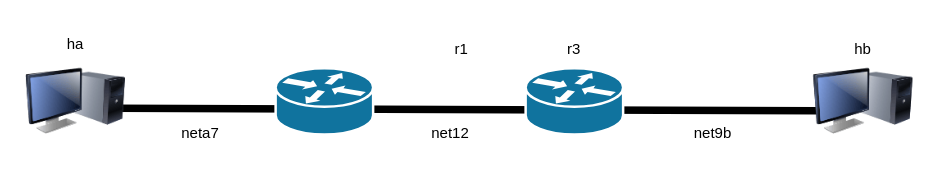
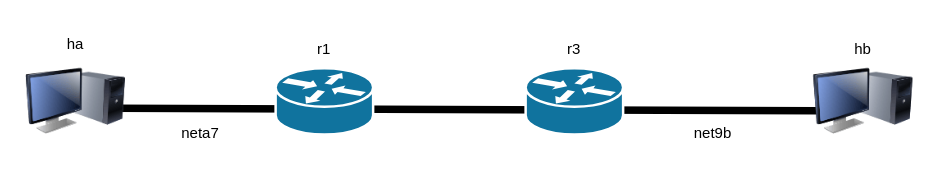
- <mxCell id="5" value="r1" style="text;strokeColor=none;align=center;fillColor=none;html=1;verticalAlign=middle;whiteSpace=wrap;rounded=0;" parent="1" vertex="1"><mxGeometry x="339" y="24" width="60" height="30" as="geometry" /></mxCell>
+ <mxCell id="5" value="r1" style="text;strokeColor=none;align=center;fillColor=none;html=1;verticalAlign=middle;whiteSpace=wrap;rounded=0;" parent="1" vertex="1"><mxGeometry x="229" y="24" width="60" height="30" as="geometry" /></mxCell>
- <mxCell id="12" value="net12" style="text;strokeColor=none;align=center;fillColor=none;html=1;verticalAlign=middle;whiteSpace=wrap;rounded=0;" parent="1" vertex="1"><mxGeometry x="330" y="90.5" width="60" height="30" as="geometry" /></mxCell>
